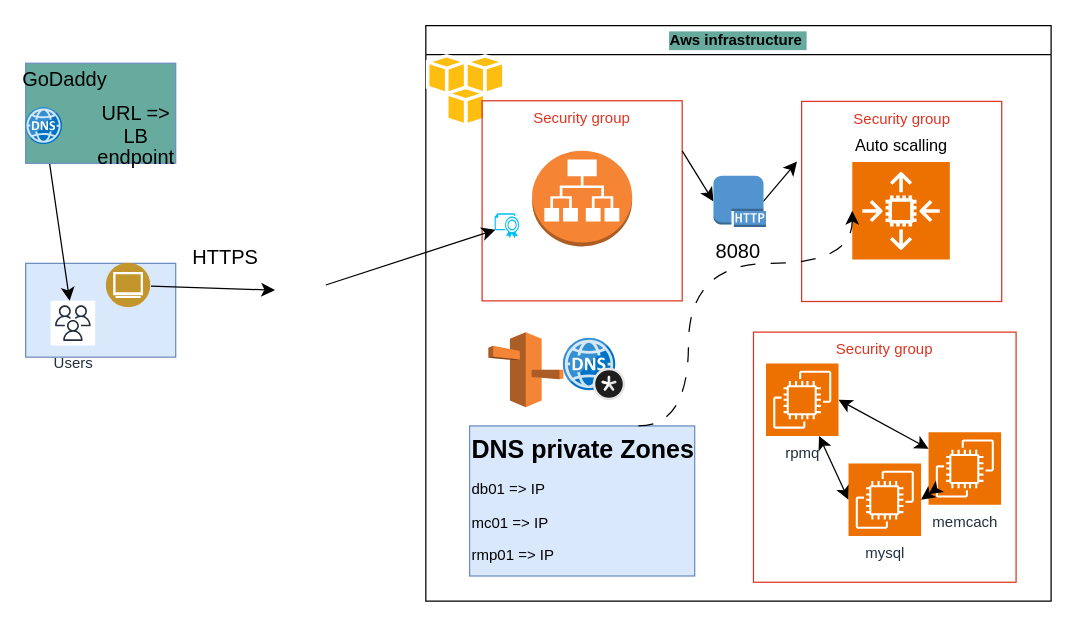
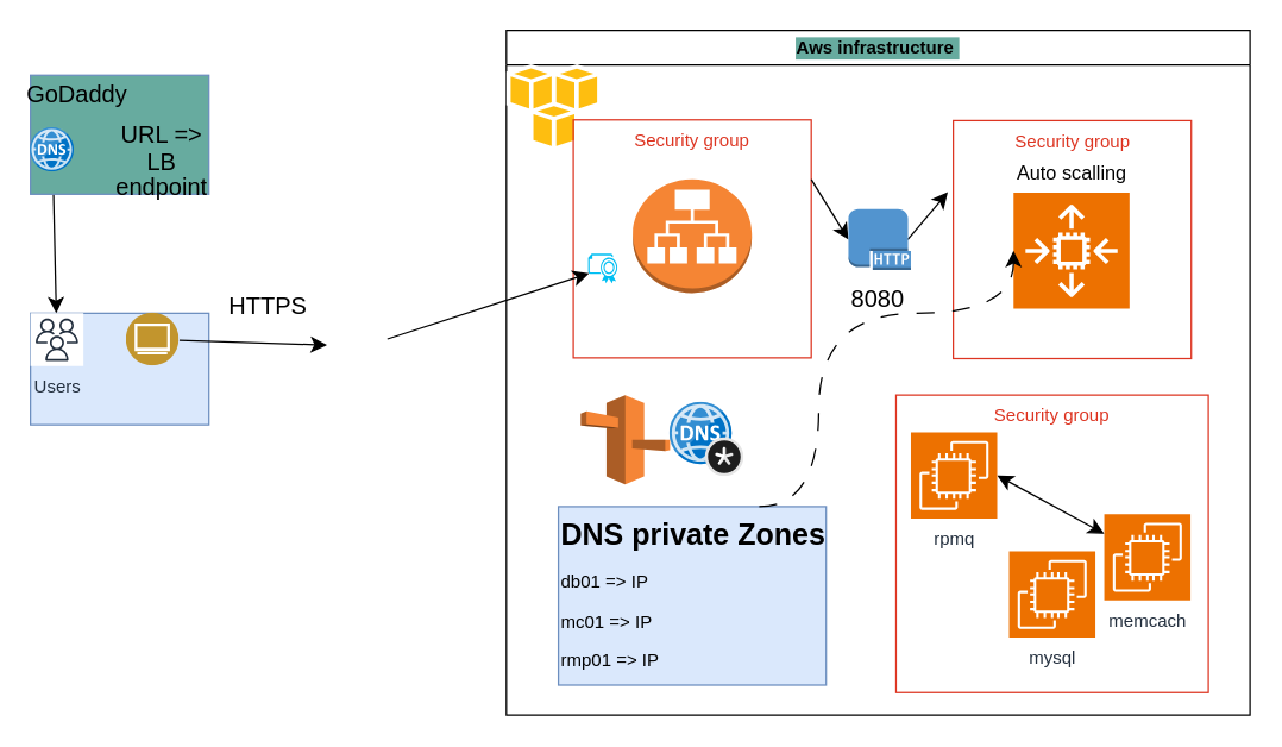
- <mxCell id="31" value="Users" style="sketch=0;outlineConnect=0;fontColor=#232F3E;gradientColor=none;strokeColor=#232F3E;fillColor=#ffffff;dashed=0;verticalLabelPosition=bottom;verticalAlign=top;align=center;html=1;fontSize=12;fontStyle=0;aspect=fixed;shape=mxgraph.aws4.resourceIcon;resIcon=mxgraph.aws4.users;" vertex="1" parent="30"><mxGeometry x="20" y="30" width="35.604" height="35.604" as="geometry" /></mxCell>
+ <mxCell id="31" value="Users" style="sketch=0;outlineConnect=0;fontColor=#232F3E;gradientColor=none;strokeColor=#232F3E;fillColor=#ffffff;dashed=0;verticalLabelPosition=bottom;verticalAlign=top;align=center;html=1;fontSize=12;fontStyle=0;aspect=fixed;shape=mxgraph.aws4.resourceIcon;resIcon=mxgraph.aws4.users;" vertex="1" parent="30"><mxGeometry width="35.604" height="35.604" as="geometry" /></mxCell>
- <mxCell id="28" style="edgeStyle=none;curved=1;rounded=0;orthogonalLoop=1;jettySize=auto;html=1;exitX=0;exitY=0.5;exitDx=0;exitDy=0;exitPerimeter=0;fontSize=12;startSize=8;endSize=8;startArrow=classic;startFill=1;" edge="1" parent="2" source="29" target="26"><mxGeometry relative="1" as="geometry" /></mxCell>
- <mxCell id="27" style="edgeStyle=none;curved=1;rounded=0;orthogonalLoop=1;jettySize=auto;html=1;exitX=1;exitY=0.5;exitDx=0;exitDy=0;exitPerimeter=0;fontSize=12;startSize=8;endSize=8;startArrow=classic;startFill=1;" edge="1" parent="2" source="29" target="24"><mxGeometry relative="1" as="geometry" /></mxCell>
